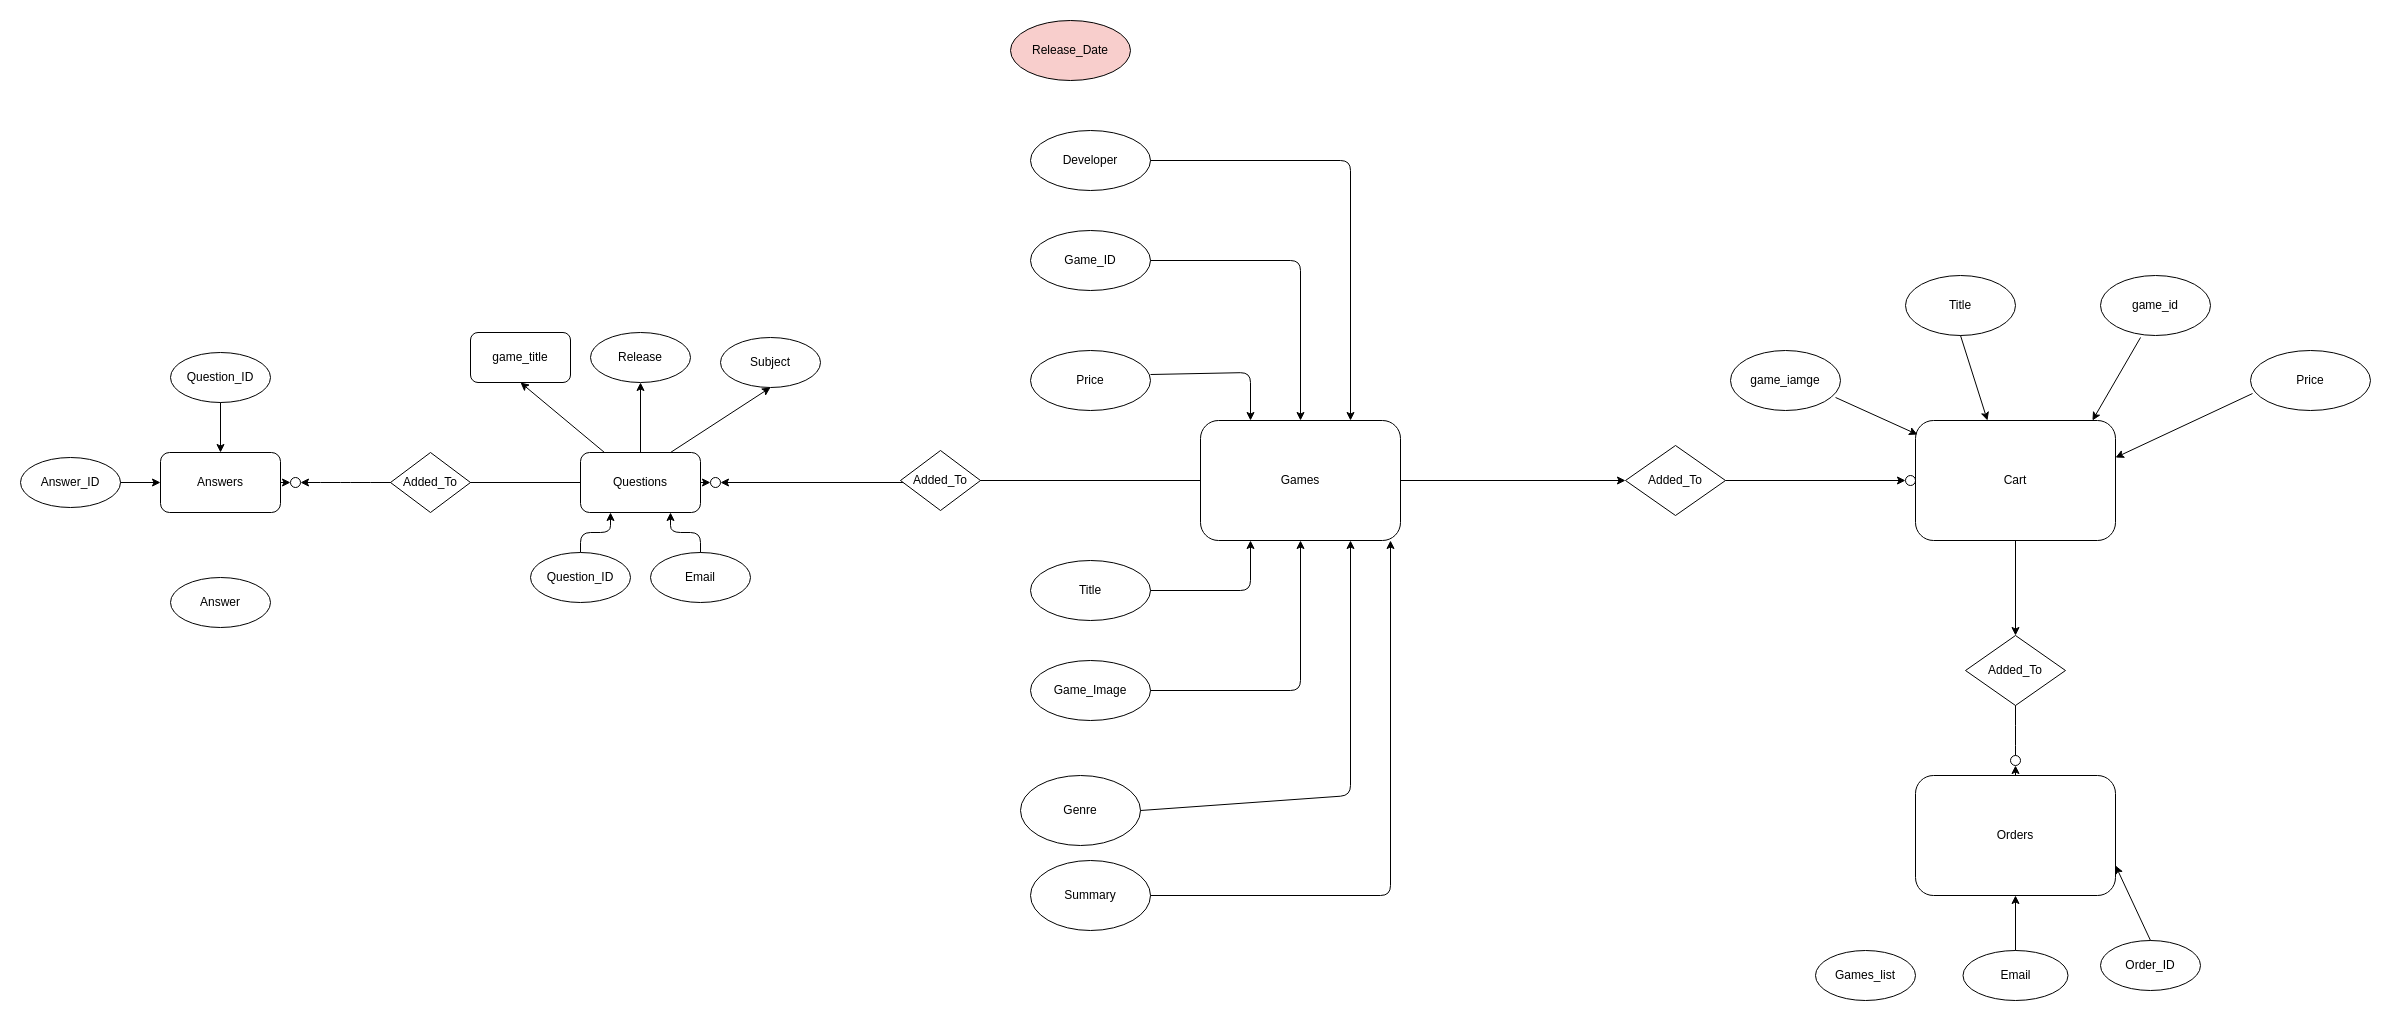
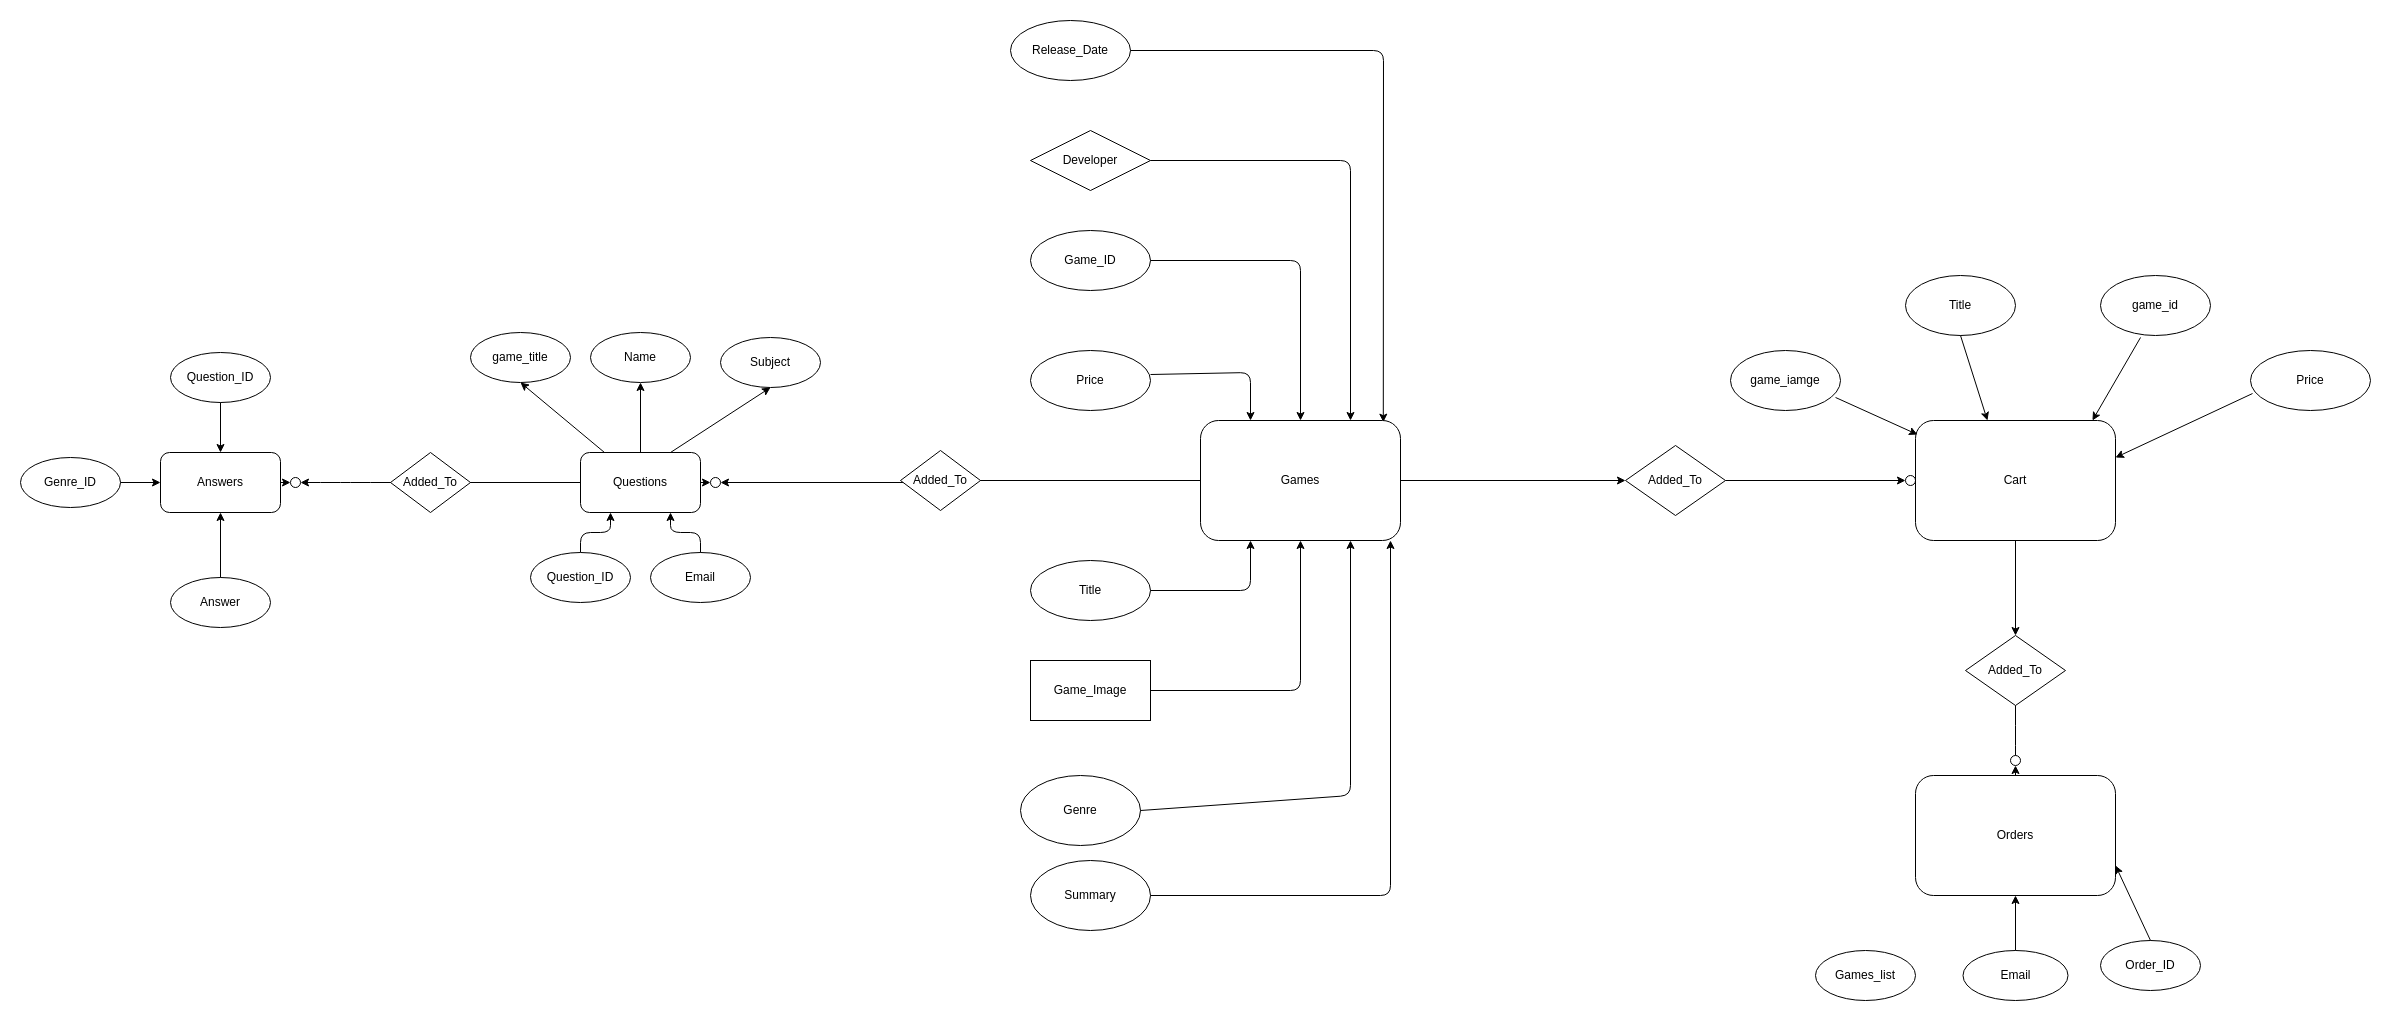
- <mxCell id="5" value="Release_Date" style="ellipse;whiteSpace=wrap;html=1;direction=east;fillColor=#f8cecc;" parent="1" vertex="1"><mxGeometry x="1010" y="20" width="120" height="60" as="geometry" /></mxCell>
+ <mxCell id="5" value="Release_Date" style="ellipse;whiteSpace=wrap;html=1;direction=east;" parent="1" vertex="1"><mxGeometry x="1010" y="20" width="120" height="60" as="geometry" /></mxCell>
+ <mxCell id="12" value="" style="endArrow=classic;html=1;exitX=1;exitY=0.5;exitDx=0;exitDy=0;entryX=0.914;entryY=0.014;entryDx=0;entryDy=0;entryPerimeter=0;" parent="1" source="5" edge="1" target="19"><mxGeometry width="50" height="50" relative="1" as="geometry"><mxPoint x="1220" y="590" as="sourcePoint" /><mxPoint x="1200" y="480" as="targetPoint" /><Array as="points"><mxPoint x="1383" y="50" /></Array></mxGeometry></mxCell>
- <mxCell id="2" value="Developer" style="ellipse;whiteSpace=wrap;html=1;direction=east;" parent="1" vertex="1"><mxGeometry x="1030" y="130" width="120" height="60" as="geometry" /></mxCell>
+ <mxCell id="2" value="Developer" style="rhombus;whiteSpace=wrap;html=1;direction=east;" parent="1" vertex="1"><mxGeometry x="1030" y="130" width="120" height="60" as="geometry" /></mxCell>
- <mxCell id="64" value="game_title" style="whiteSpace=wrap;html=1;direction=east;rounded=1;" vertex="1" parent="1"><mxGeometry x="470" y="332" width="100" height="50" as="geometry" /></mxCell>
+ <mxCell id="64" value="game_title" style="ellipse;whiteSpace=wrap;html=1;direction=east;" vertex="1" parent="1"><mxGeometry x="470" y="332" width="100" height="50" as="geometry" /></mxCell>
- <mxCell id="22" value="Release" style="ellipse;whiteSpace=wrap;html=1;direction=east;" parent="1" vertex="1"><mxGeometry x="590" y="332" width="100" height="50" as="geometry" /></mxCell>
+ <mxCell id="22" value="Name" style="ellipse;whiteSpace=wrap;html=1;direction=east;" parent="1" vertex="1"><mxGeometry x="590" y="332" width="100" height="50" as="geometry" /></mxCell>
- <mxCell id="57" value="Answer_ID" style="ellipse;whiteSpace=wrap;html=1;direction=east;" vertex="1" parent="1"><mxGeometry x="20" y="457" width="100" height="50" as="geometry" /></mxCell>
+ <mxCell id="57" value="Genre_ID" style="ellipse;whiteSpace=wrap;html=1;direction=east;" vertex="1" parent="1"><mxGeometry x="20" y="457" width="100" height="50" as="geometry" /></mxCell>
+ <mxCell id="59" value="" style="endArrow=classic;html=1;entryX=0.5;entryY=1;entryDx=0;entryDy=0;exitX=0.5;exitY=0;exitDx=0;exitDy=0;" edge="1" parent="1" source="58" target="54"><mxGeometry width="50" height="50" relative="1" as="geometry"><mxPoint x="210" y="577" as="sourcePoint" /><mxPoint x="260" y="527" as="targetPoint" /></mxGeometry></mxCell>
- <mxCell id="7" value="Game_Image" style="ellipse;whiteSpace=wrap;html=1;direction=east;" parent="1" vertex="1"><mxGeometry x="1030" y="660" width="120" height="60" as="geometry" /></mxCell>
+ <mxCell id="7" value="Game_Image" style="whiteSpace=wrap;html=1;direction=east;rounded=0;" parent="1" vertex="1"><mxGeometry x="1030" y="660" width="120" height="60" as="geometry" /></mxCell>
